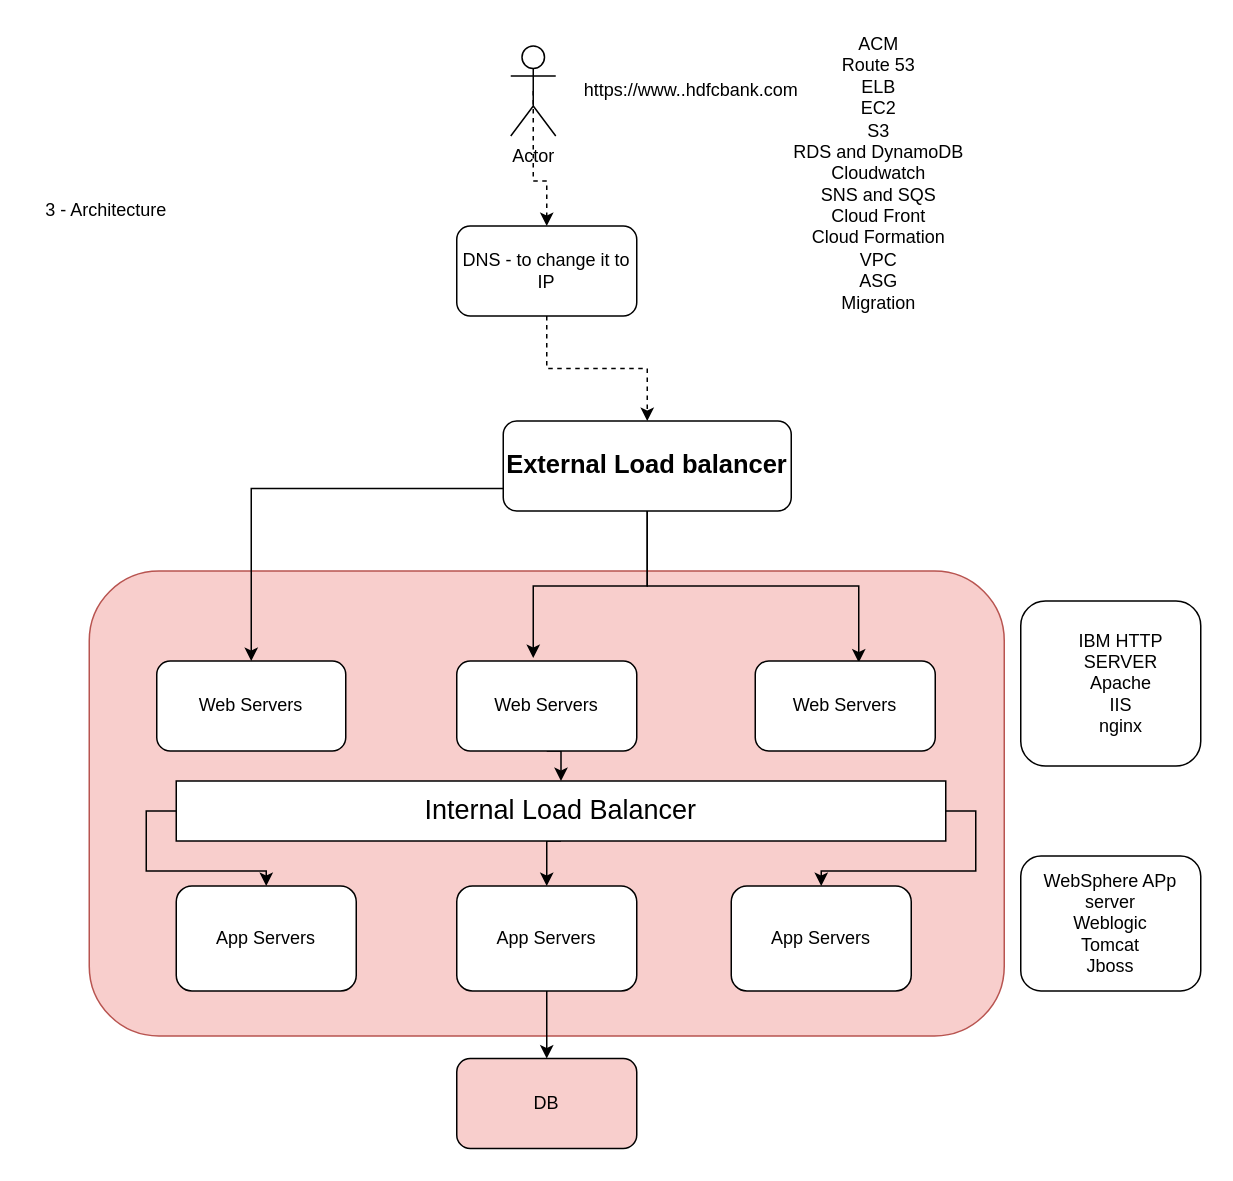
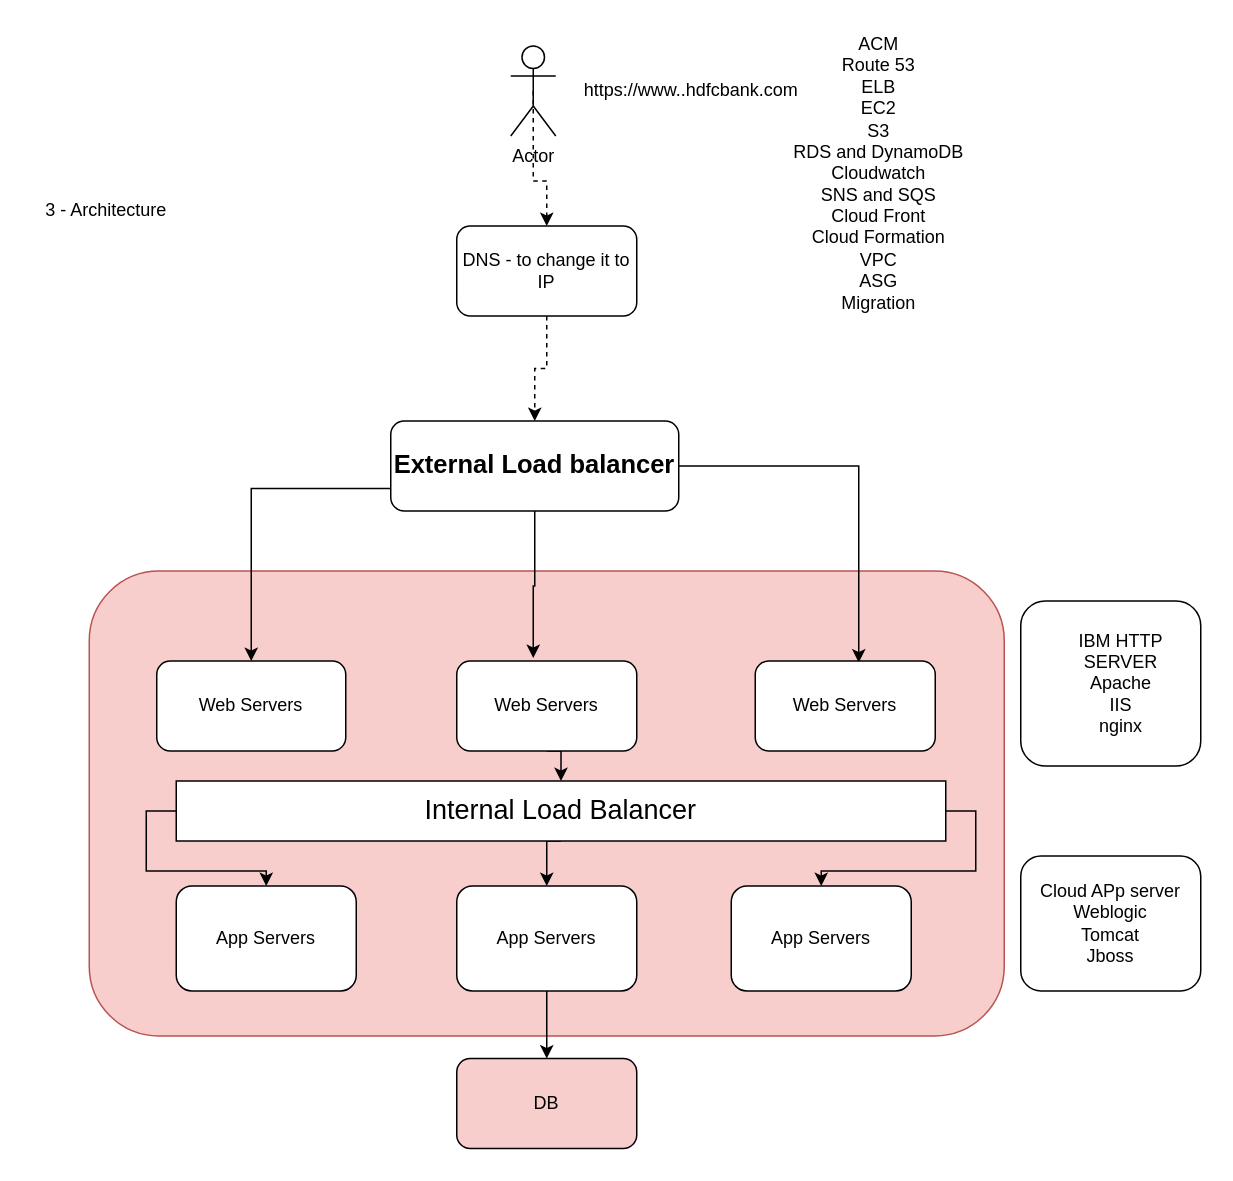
- <mxCell id="12" value="&lt;font style=&quot;font-size: 17px;&quot;&gt;&lt;b&gt;External Load balancer&lt;/b&gt;&lt;/font&gt;" style="whiteSpace=wrap;html=1;rounded=1;" parent="1" vertex="1"><mxGeometry x="335" y="280" width="192" height="60" as="geometry" /></mxCell>
+ <mxCell id="12" value="&lt;font style=&quot;font-size: 17px;&quot;&gt;&lt;b&gt;External Load balancer&lt;/b&gt;&lt;/font&gt;" style="whiteSpace=wrap;html=1;rounded=1;" parent="1" vertex="1"><mxGeometry x="260" y="280" width="192" height="60" as="geometry" /></mxCell>
- <mxCell id="20" value="WebSphere APp server&lt;br&gt;Weblogic&lt;br&gt;Tomcat&lt;br&gt;Jboss" style="whiteSpace=wrap;html=1;rounded=1;" parent="1" vertex="1"><mxGeometry x="680" y="570" width="120" height="90" as="geometry" /></mxCell>
+ <mxCell id="20" value="Cloud APp server&lt;br&gt;Weblogic&lt;br&gt;Tomcat&lt;br&gt;Jboss" style="whiteSpace=wrap;html=1;rounded=1;" parent="1" vertex="1"><mxGeometry x="680" y="570" width="120" height="90" as="geometry" /></mxCell>
